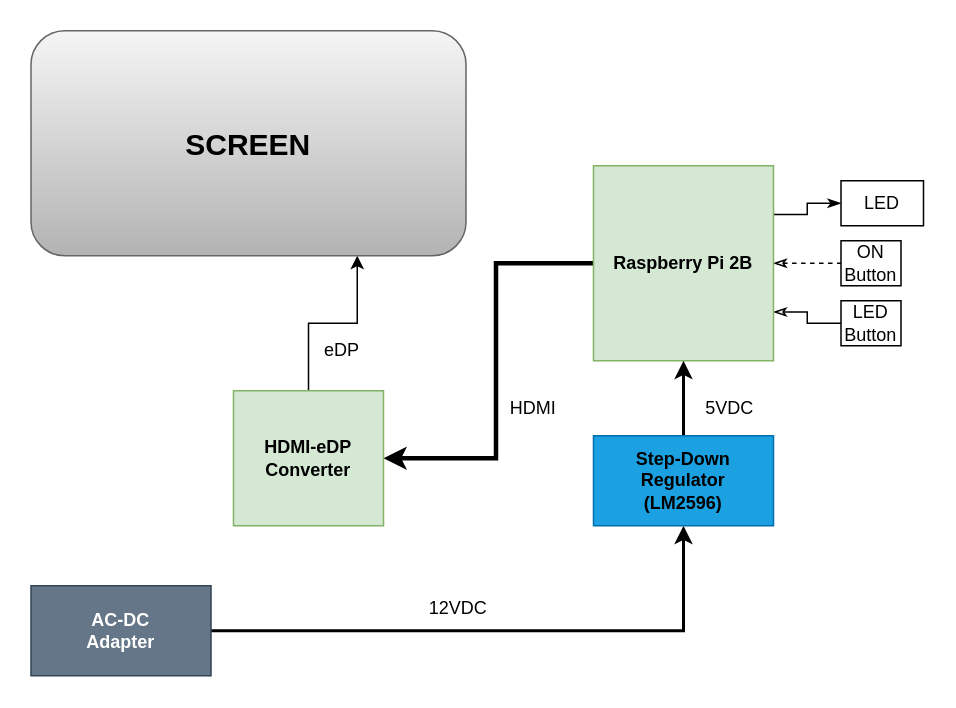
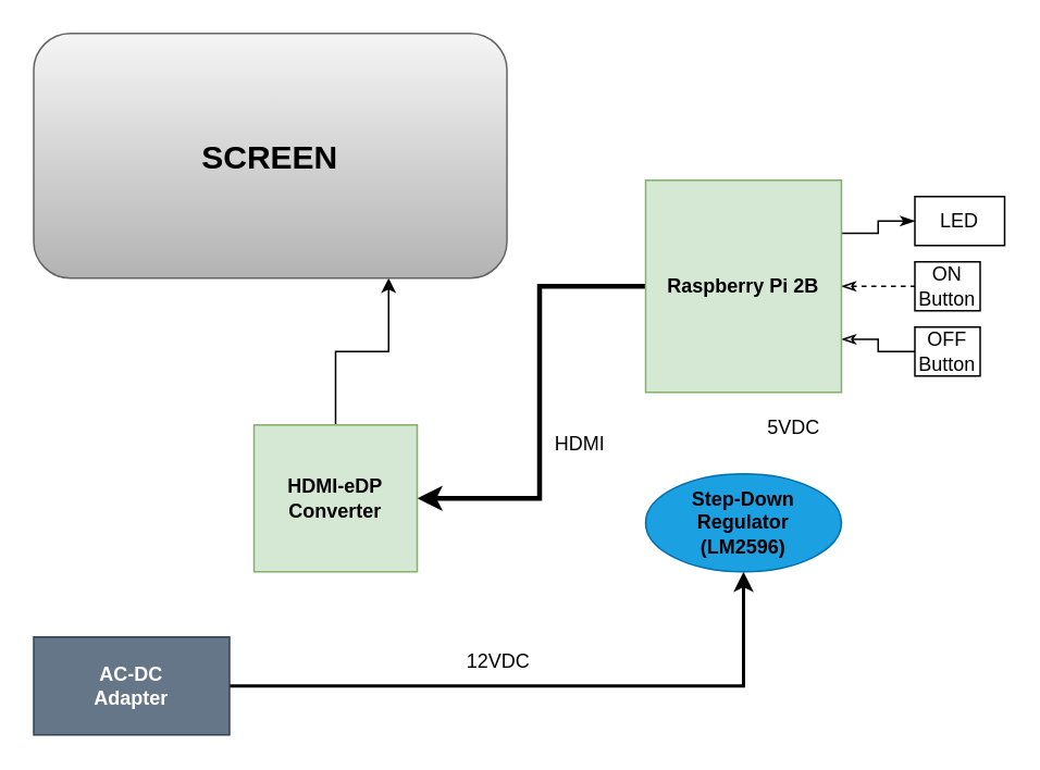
- <mxCell id="20" value="&lt;div&gt;LED&lt;/div&gt;&lt;div&gt;Button&lt;/div&gt;" style="rounded=0;whiteSpace=wrap;html=1;fillColor=none;" vertex="1" parent="1"><mxGeometry x="560" y="200" width="40" height="30" as="geometry" /></mxCell>
+ <mxCell id="20" value="&lt;div&gt;OFF&lt;/div&gt;&lt;div&gt;Button&lt;/div&gt;" style="rounded=0;whiteSpace=wrap;html=1;fillColor=none;" vertex="1" parent="1"><mxGeometry x="560" y="200" width="40" height="30" as="geometry" /></mxCell>
- <mxCell id="17" value="eDP" style="text;html=1;align=center;verticalAlign=middle;whiteSpace=wrap;rounded=0;" vertex="1" parent="1"><mxGeometry x="206" y="218" width="43" height="30" as="geometry" /></mxCell>
- <mxCell id="11" style="edgeStyle=orthogonalEdgeStyle;rounded=0;orthogonalLoop=1;jettySize=auto;html=1;exitX=0.5;exitY=0;exitDx=0;exitDy=0;entryX=0.5;entryY=1;entryDx=0;entryDy=0;strokeWidth=2;" edge="1" parent="1" source="12" target="6"><mxGeometry relative="1" as="geometry" /></mxCell>
- <mxCell id="14" value="5VDC" style="text;html=1;align=center;verticalAlign=middle;whiteSpace=wrap;rounded=0;" vertex="1" parent="1"><mxGeometry x="456" y="257" width="60" height="30" as="geometry" /></mxCell>
+ <mxCell id="14" value="5VDC" style="text;html=1;align=center;verticalAlign=middle;whiteSpace=wrap;rounded=0;" vertex="1" parent="1"><mxGeometry x="456" y="247" width="60" height="30" as="geometry" /></mxCell>
- <mxCell id="12" value="&lt;div&gt;Step-Down&lt;/div&gt;&lt;div&gt;Regulator&lt;/div&gt;&lt;div&gt;(LM2596)&lt;br&gt;&lt;/div&gt;" style="rounded=0;whiteSpace=wrap;html=1;fillColor=#1ba1e2;fontColor=#000000;strokeColor=#006EAF;fontStyle=1" vertex="1" parent="1"><mxGeometry x="395" y="290" width="120" height="60" as="geometry" /></mxCell>
+ <mxCell id="12" value="&lt;div&gt;Step-Down&lt;/div&gt;&lt;div&gt;Regulator&lt;/div&gt;&lt;div&gt;(LM2596)&lt;br&gt;&lt;/div&gt;" style="ellipse;whiteSpace=wrap;html=1;fillColor=#1ba1e2;fontColor=#000000;strokeColor=#006EAF;fontStyle=1;" vertex="1" parent="1"><mxGeometry x="395" y="290" width="120" height="60" as="geometry" /></mxCell>
